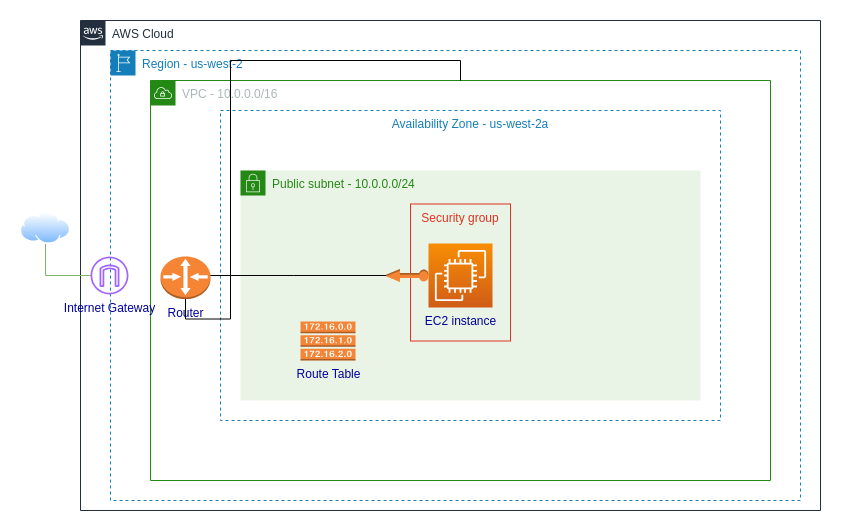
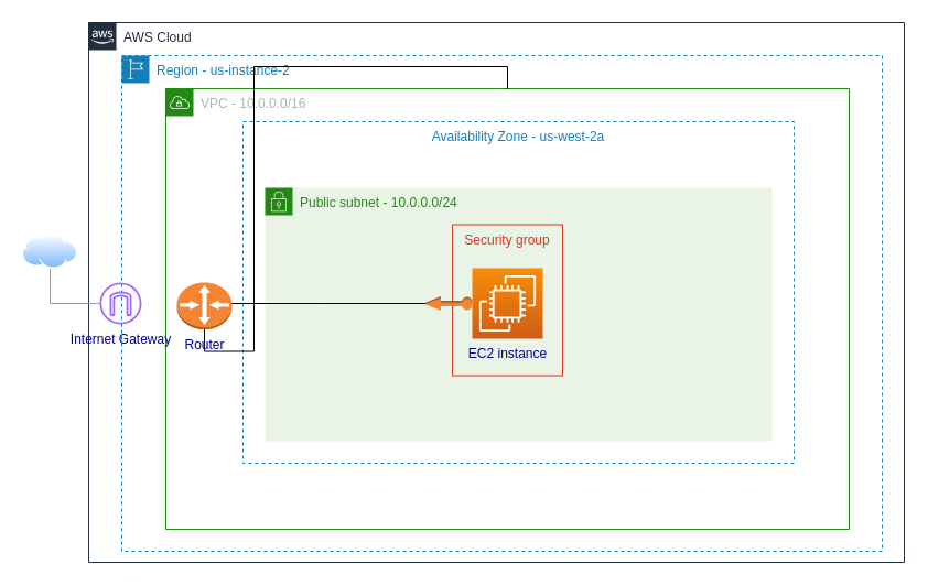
- <mxCell id="3" value="Region - us-west-2" style="points=[[0,0],[0.25,0],[0.5,0],[0.75,0],[1,0],[1,0.25],[1,0.5],[1,0.75],[1,1],[0.75,1],[0.5,1],[0.25,1],[0,1],[0,0.75],[0,0.5],[0,0.25]];outlineConnect=0;gradientColor=none;html=1;whiteSpace=wrap;fontSize=12;fontStyle=0;shape=mxgraph.aws4.group;grIcon=mxgraph.aws4.group_region;strokeColor=#147EBA;fillColor=none;verticalAlign=top;align=left;spacingLeft=30;fontColor=#147EBA;dashed=1;" vertex="1" parent="1"><mxGeometry x="110" y="50" width="690" height="450" as="geometry" /></mxCell>
+ <mxCell id="3" value="Region - us-instance-2" style="points=[[0,0],[0.25,0],[0.5,0],[0.75,0],[1,0],[1,0.25],[1,0.5],[1,0.75],[1,1],[0.75,1],[0.5,1],[0.25,1],[0,1],[0,0.75],[0,0.5],[0,0.25]];outlineConnect=0;gradientColor=none;html=1;whiteSpace=wrap;fontSize=12;fontStyle=0;shape=mxgraph.aws4.group;grIcon=mxgraph.aws4.group_region;strokeColor=#147EBA;fillColor=none;verticalAlign=top;align=left;spacingLeft=30;fontColor=#147EBA;dashed=1;" vertex="1" parent="1"><mxGeometry x="110" y="50" width="690" height="450" as="geometry" /></mxCell>
- <mxCell id="14" value="&lt;font color=&quot;#000099&quot;&gt;Route Table&lt;/font&gt;" style="outlineConnect=0;dashed=0;verticalLabelPosition=bottom;verticalAlign=top;align=center;html=1;shape=mxgraph.aws3.route_table;fillColor=#F58536;gradientColor=none;" vertex="1" parent="1"><mxGeometry x="300" y="321" width="55" height="39" as="geometry" /></mxCell>
